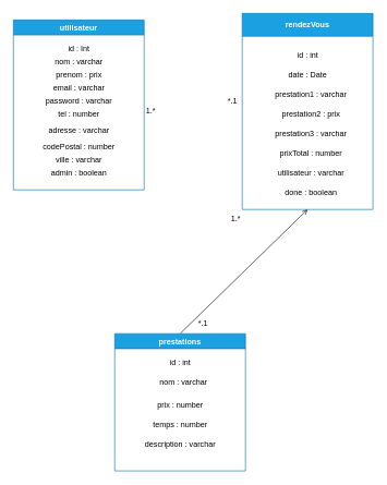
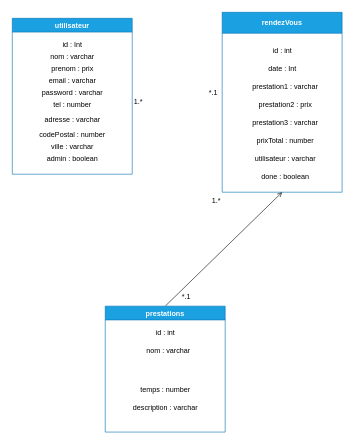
- <mxCell id="15" value="date : Date" style="text;html=1;align=center;verticalAlign=middle;resizable=0;points=[];autosize=1;strokeColor=none;fillColor=none;" vertex="1" parent="13"><mxGeometry x="60" y="80" width="80" height="30" as="geometry" /></mxCell>
+ <mxCell id="15" value="date : Int" style="text;html=1;align=center;verticalAlign=middle;resizable=0;points=[];autosize=1;strokeColor=none;fillColor=none;" vertex="1" parent="13"><mxGeometry x="60" y="80" width="80" height="30" as="geometry" /></mxCell>
- <mxCell id="27" value="prix : number" style="text;html=1;align=center;verticalAlign=middle;resizable=0;points=[];autosize=1;strokeColor=none;fillColor=none;" vertex="1" parent="23"><mxGeometry x="55" y="95" width="90" height="30" as="geometry" /></mxCell>
